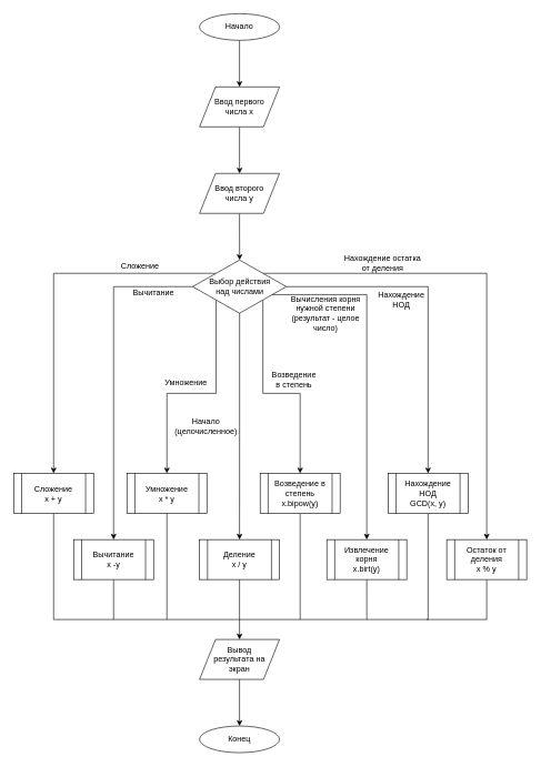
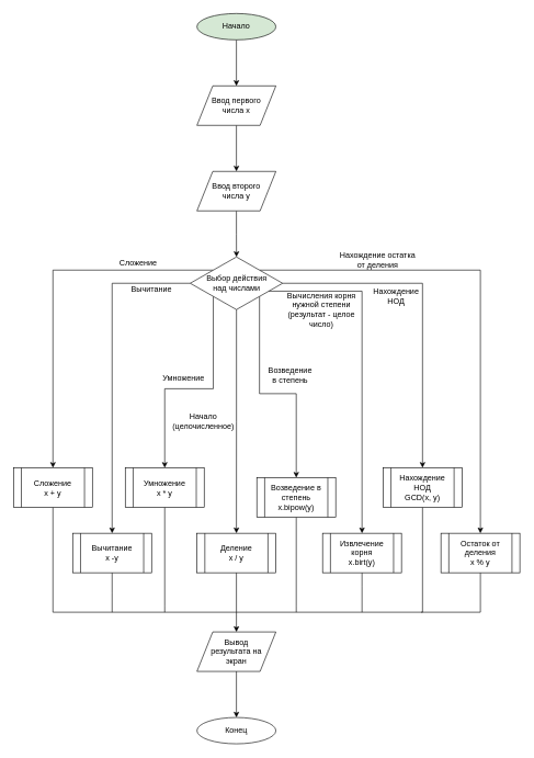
- <mxCell id="3" value="Начало" style="ellipse;whiteSpace=wrap;html=1;" parent="1" vertex="1"><mxGeometry x="299" y="20" width="120" height="40" as="geometry" /></mxCell>
+ <mxCell id="3" value="Начало" style="ellipse;whiteSpace=wrap;html=1;fillColor=#d5e8d4;" parent="1" vertex="1"><mxGeometry x="299" y="20" width="120" height="40" as="geometry" /></mxCell>
- <mxCell id="29" value="Возведение в степень&lt;br&gt;x.bipow(y)" style="shape=process;whiteSpace=wrap;html=1;backgroundOutline=1;" parent="1" vertex="1"><mxGeometry x="390" y="710.5" width="120" height="60" as="geometry" /></mxCell>
+ <mxCell id="29" value="Возведение в степень&lt;br&gt;x.bipow(y)" style="shape=process;whiteSpace=wrap;html=1;backgroundOutline=1;" parent="1" vertex="1"><mxGeometry x="390" y="725.5" width="120" height="60" as="geometry" /></mxCell>
